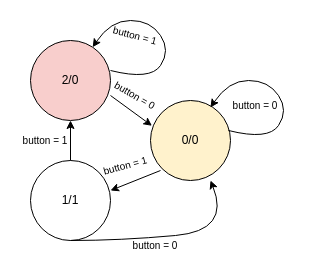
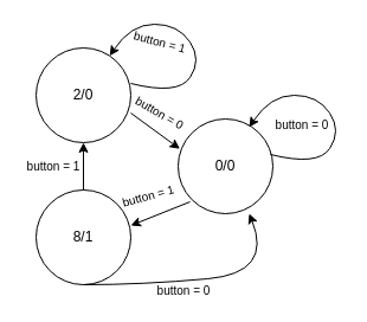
- <mxCell id="2" value="2/0" style="ellipse;whiteSpace=wrap;html=1;aspect=fixed;fillColor=#f8cecc;" vertex="1" parent="1"><mxGeometry x="30" y="40" width="80" height="80" as="geometry" /></mxCell>
+ <mxCell id="2" value="2/0" style="ellipse;whiteSpace=wrap;html=1;aspect=fixed;" vertex="1" parent="1"><mxGeometry x="30" y="40" width="80" height="80" as="geometry" /></mxCell>
- <mxCell id="4" value="0/0" style="ellipse;whiteSpace=wrap;html=1;aspect=fixed;fillColor=#fff2cc;" vertex="1" parent="1"><mxGeometry x="150" y="100" width="80" height="80" as="geometry" /></mxCell>
+ <mxCell id="4" value="0/0" style="ellipse;whiteSpace=wrap;html=1;aspect=fixed;" vertex="1" parent="1"><mxGeometry x="150" y="100" width="80" height="80" as="geometry" /></mxCell>
- <mxCell id="3" value="1/1" style="ellipse;whiteSpace=wrap;html=1;aspect=fixed;" vertex="1" parent="1"><mxGeometry x="30" y="160" width="80" height="80" as="geometry" /></mxCell>
+ <mxCell id="3" value="8/1" style="ellipse;whiteSpace=wrap;html=1;aspect=fixed;" vertex="1" parent="1"><mxGeometry x="30" y="160" width="80" height="80" as="geometry" /></mxCell>
